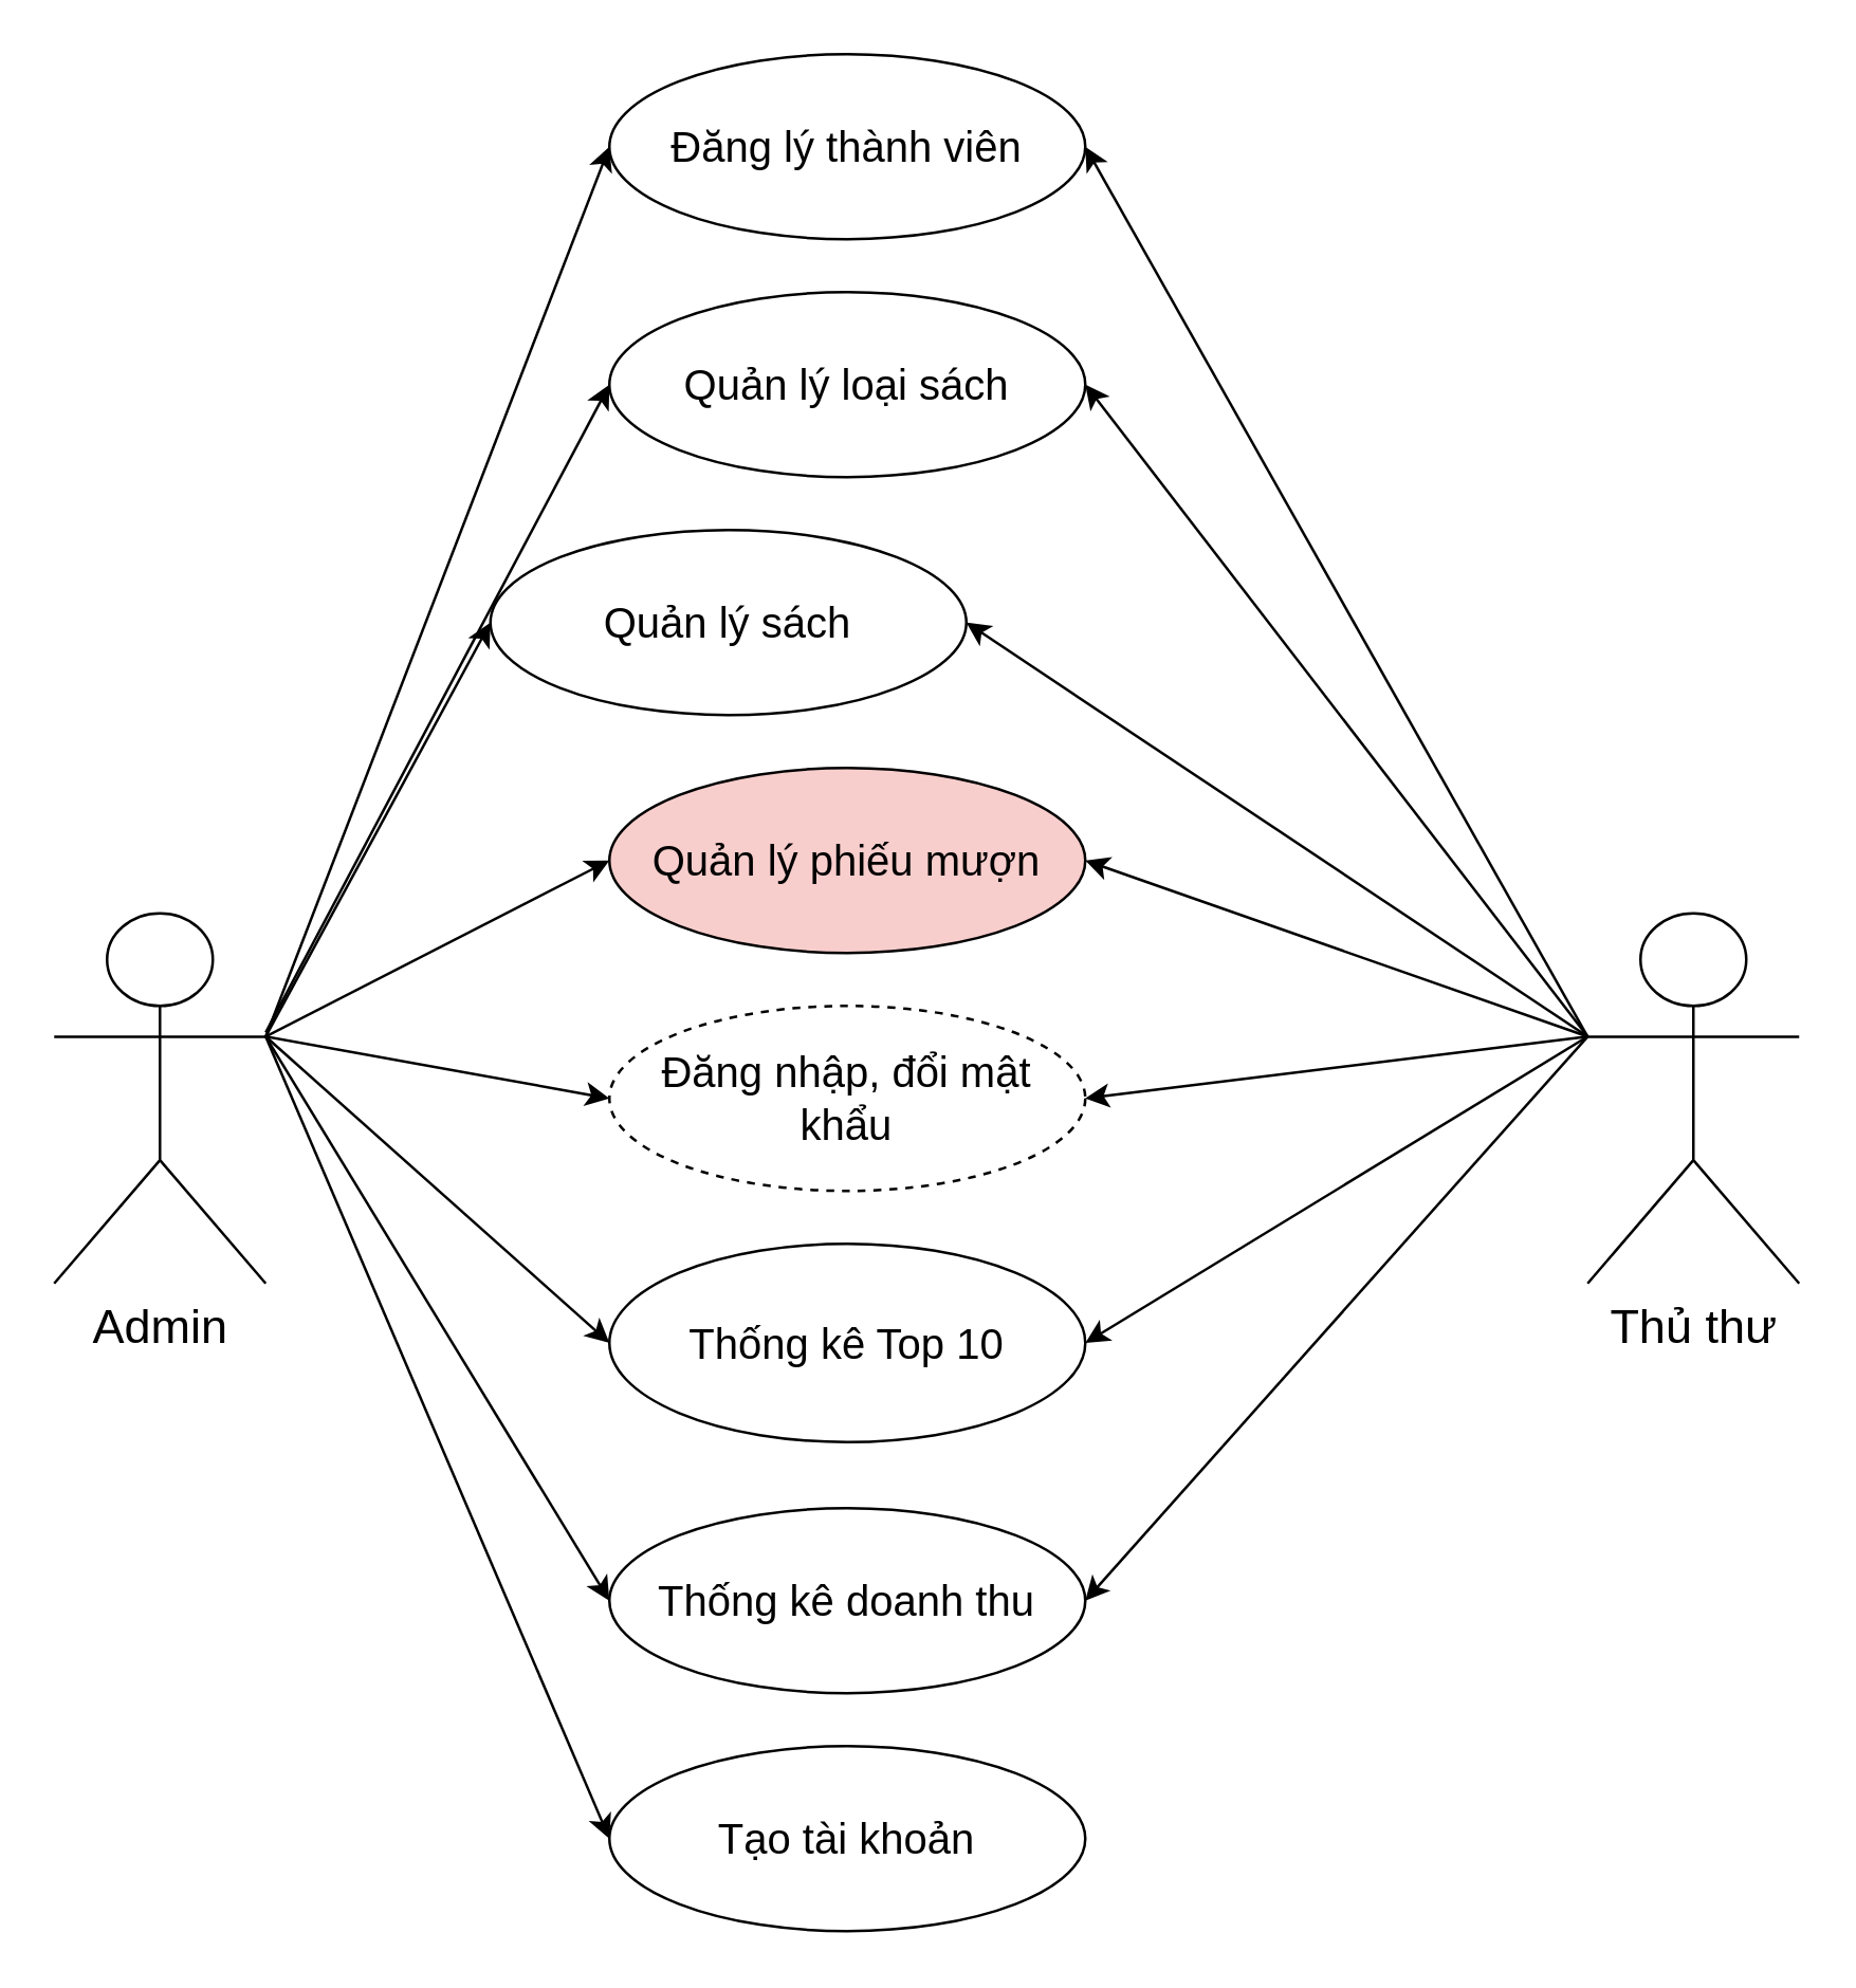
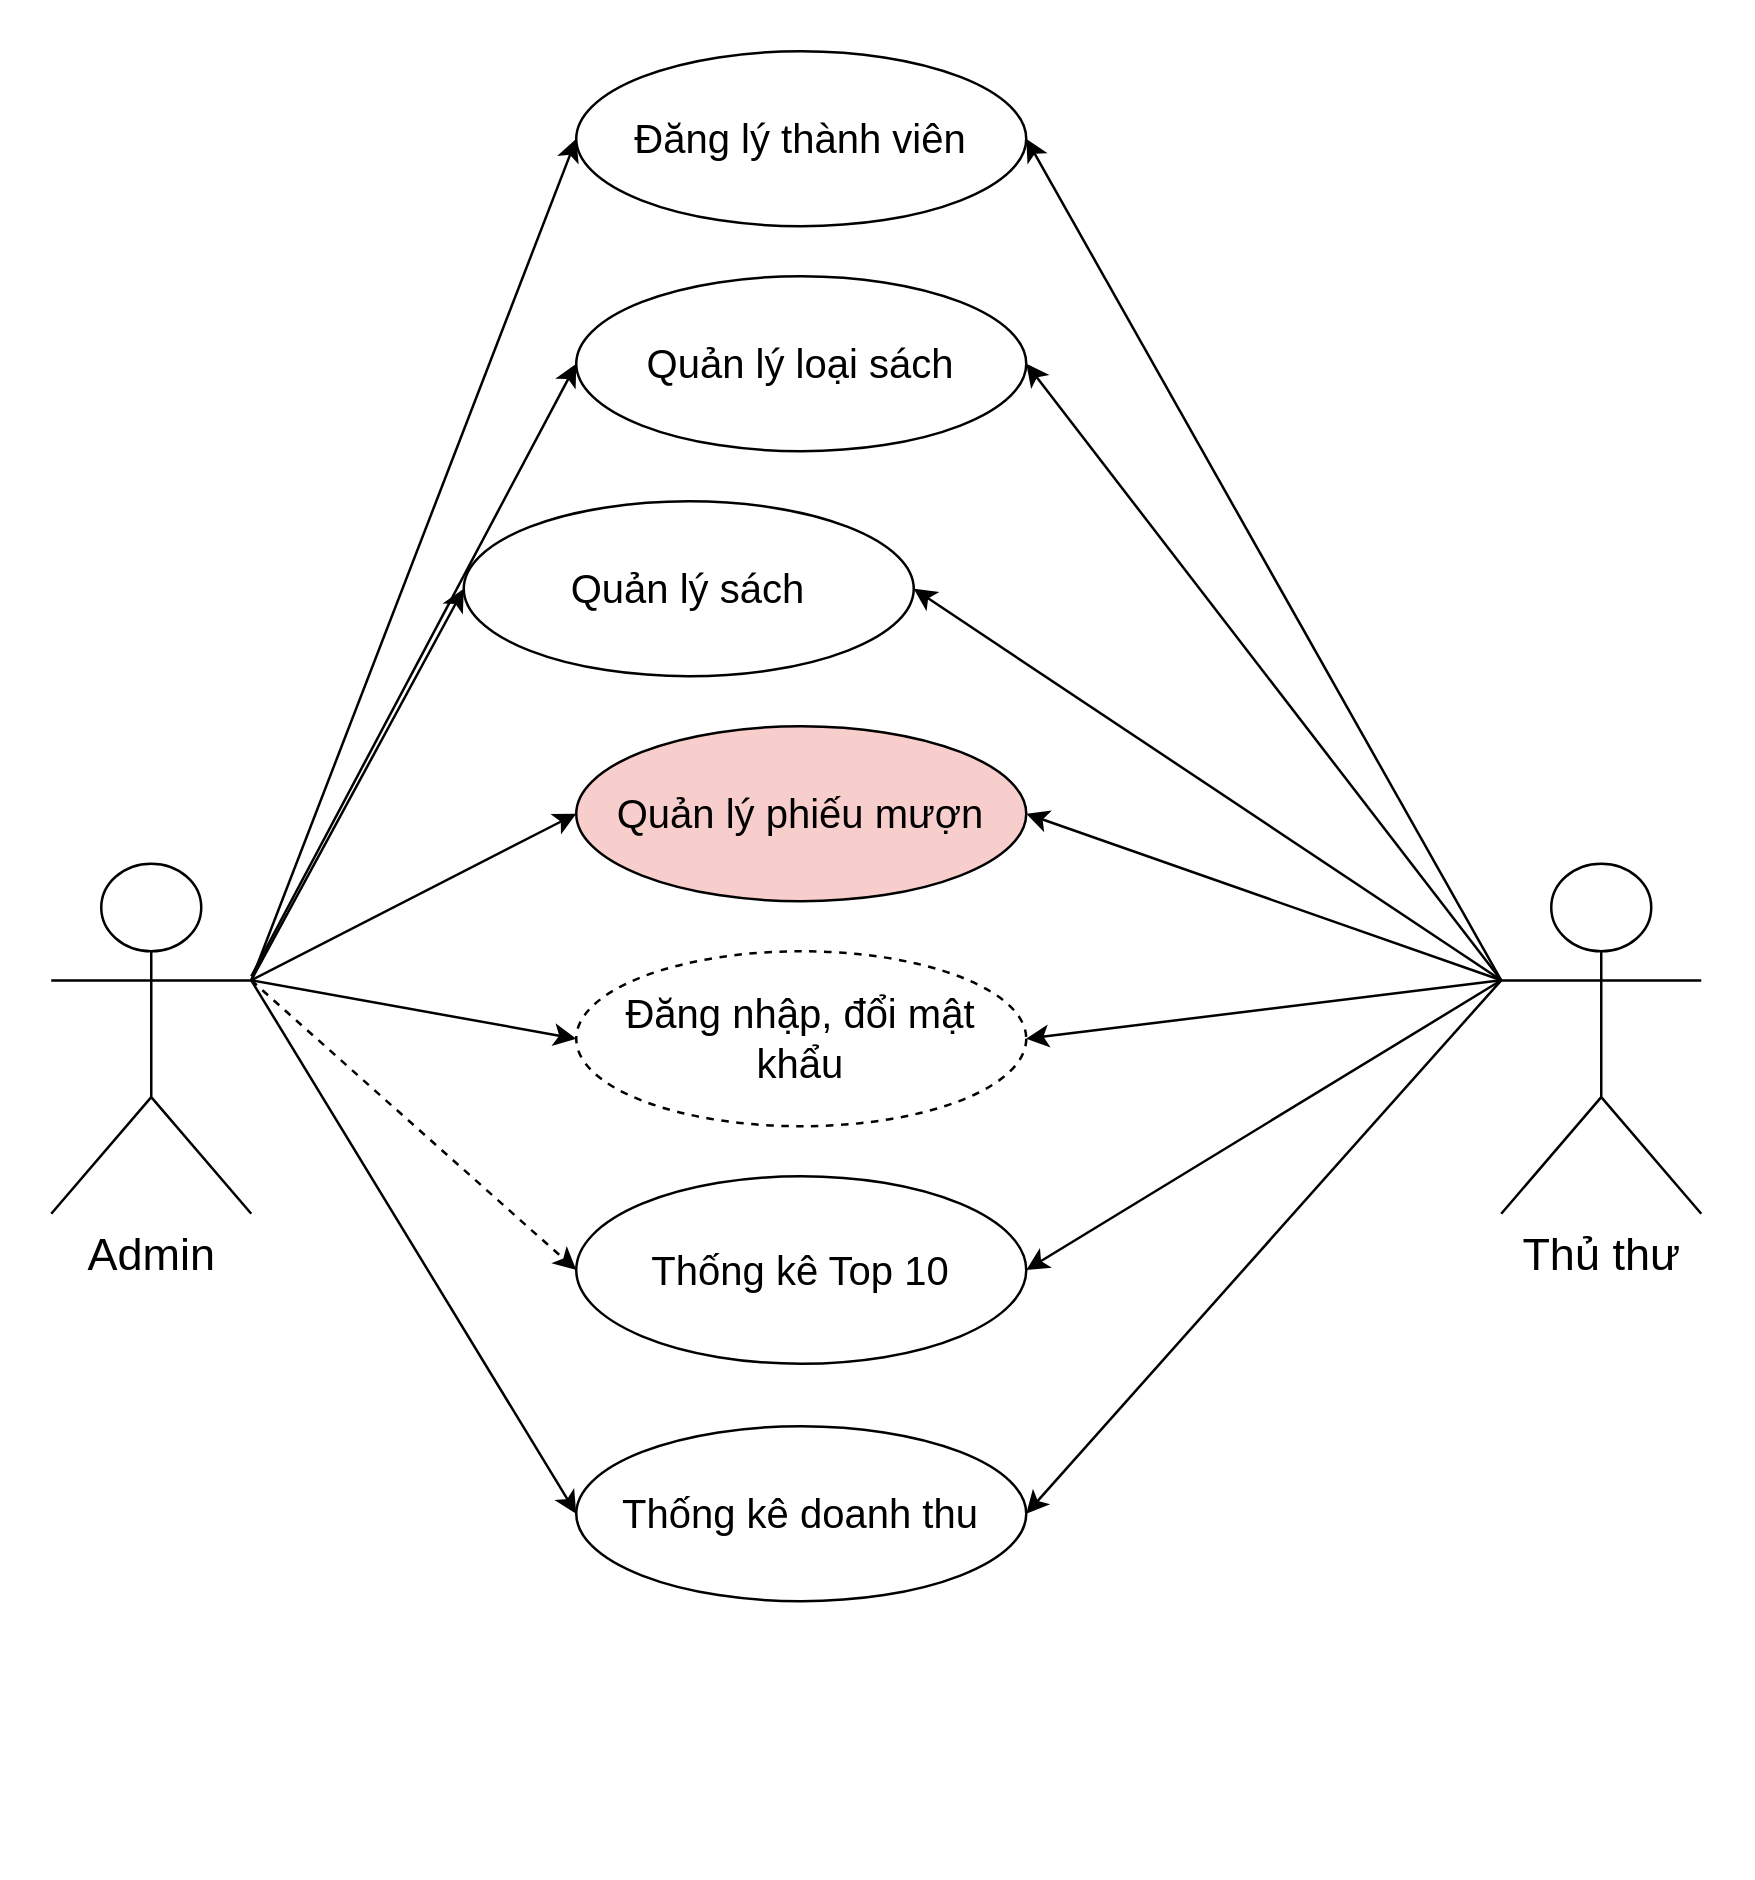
- <mxCell id="17" value="" style="endArrow=classic;html=1;rounded=0;fontSize=16;entryX=0;entryY=0.5;entryDx=0;entryDy=0;exitX=1;exitY=0.333;exitDx=0;exitDy=0;exitPerimeter=0;" parent="1" source="2" target="11" edge="1"><mxGeometry width="50" height="50" relative="1" as="geometry"><mxPoint x="150" y="441.667" as="sourcePoint" /><mxPoint x="280" y="105" as="targetPoint" /></mxGeometry></mxCell>
+ <mxCell id="17" value="" style="endArrow=classic;html=1;rounded=0;fontSize=16;entryX=0;entryY=0.5;entryDx=0;entryDy=0;exitX=1;exitY=0.333;exitDx=0;exitDy=0;exitPerimeter=0;dashed=1;" parent="1" source="2" target="11" edge="1"><mxGeometry width="50" height="50" relative="1" as="geometry"><mxPoint x="150" y="441.667" as="sourcePoint" /><mxPoint x="280" y="105" as="targetPoint" /></mxGeometry></mxCell>
- <mxCell id="19" value="" style="endArrow=classic;html=1;rounded=0;fontSize=16;entryX=0;entryY=0.5;entryDx=0;entryDy=0;exitX=1;exitY=0.333;exitDx=0;exitDy=0;exitPerimeter=0;" parent="1" source="2" target="5" edge="1"><mxGeometry width="50" height="50" relative="1" as="geometry"><mxPoint x="170" y="461.667" as="sourcePoint" /><mxPoint x="300" y="125" as="targetPoint" /></mxGeometry></mxCell>
- <mxCell id="5" value="&lt;font style=&quot;font-size: 16px;&quot;&gt;Tạo tài khoản&lt;/font&gt;" style="ellipse;whiteSpace=wrap;html=1;" parent="1" vertex="1"><mxGeometry x="230" y="660" width="180" height="70" as="geometry" /></mxCell>
